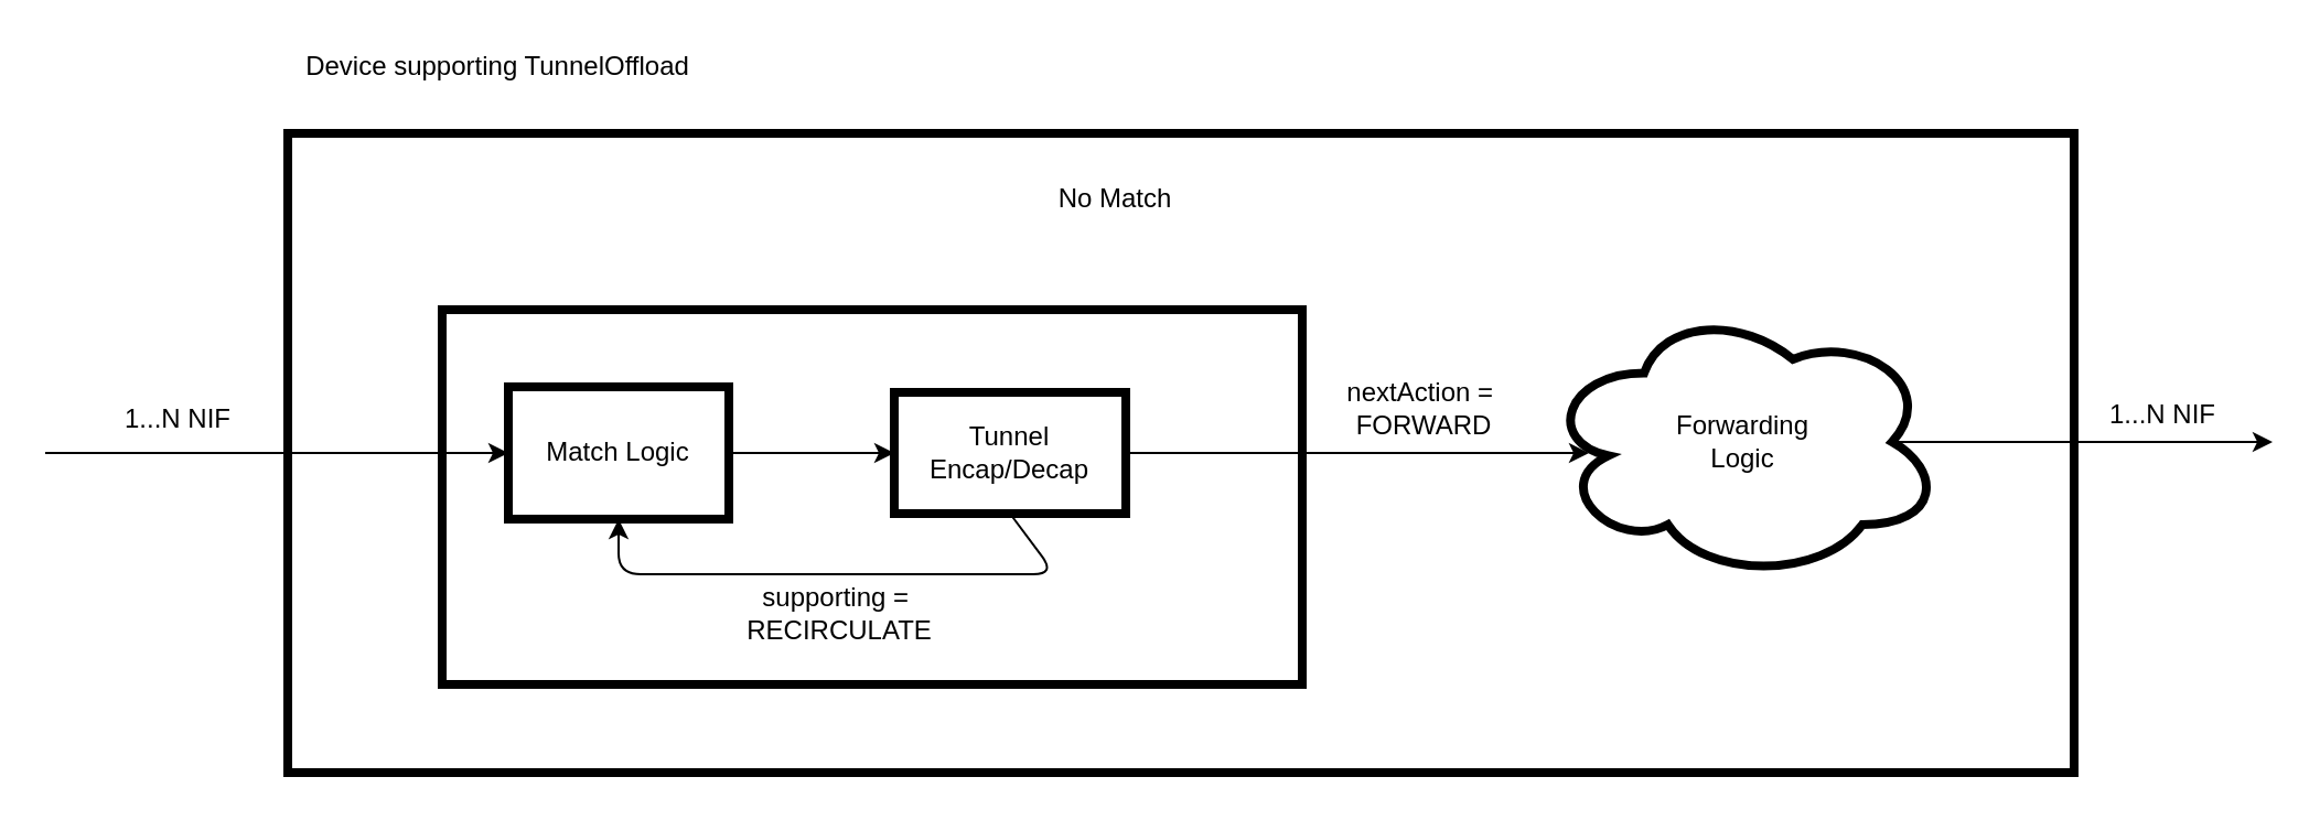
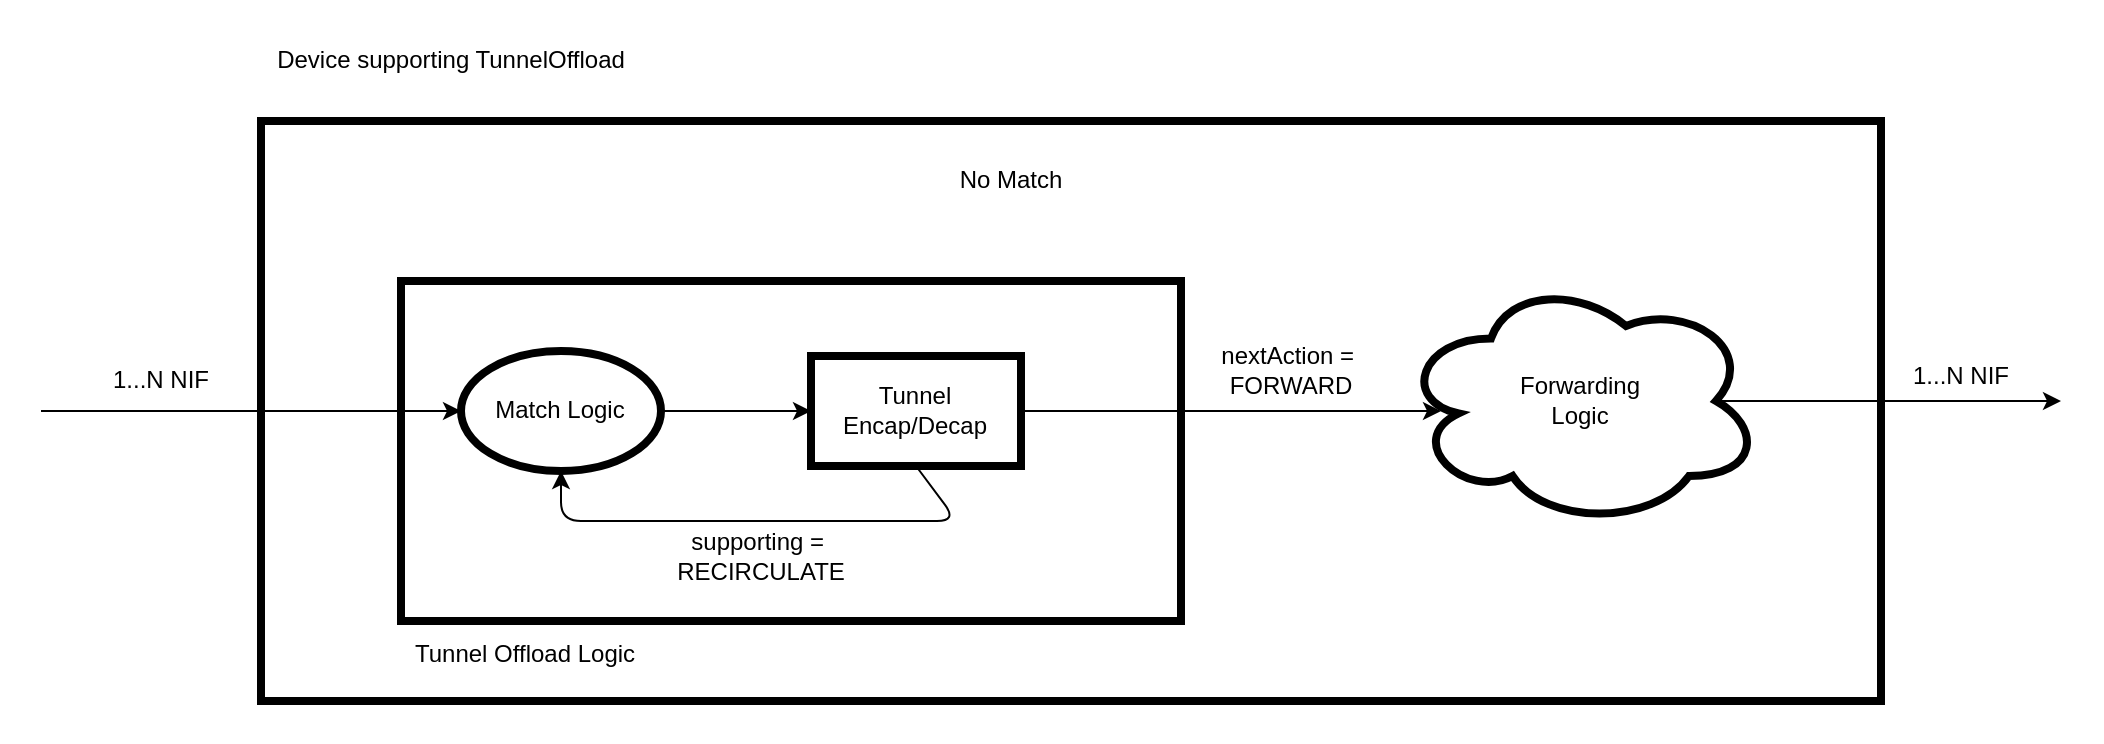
- <mxCell id="6" value="Match Logic" style="whiteSpace=wrap;html=1;strokeWidth=4;" vertex="1" parent="1"><mxGeometry x="230" y="175" width="100" height="60" as="geometry" /></mxCell>
+ <mxCell id="6" value="Match Logic" style="ellipse;whiteSpace=wrap;html=1;strokeWidth=4;" vertex="1" parent="1"><mxGeometry x="230" y="175" width="100" height="60" as="geometry" /></mxCell>
+ <mxCell id="16" value="Tunnel Offload Logic" style="text;html=1;align=center;verticalAlign=middle;resizable=0;points=[];autosize=1;strokeColor=none;fillColor=none;" vertex="1" parent="1"><mxGeometry x="197" y="317" width="130" height="20" as="geometry" /></mxCell>
